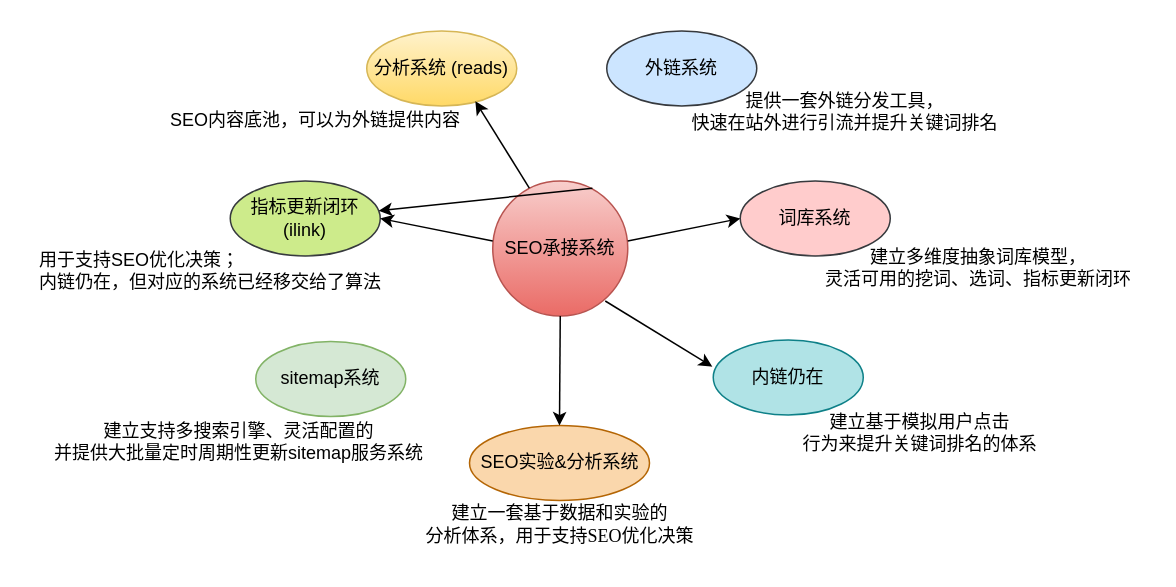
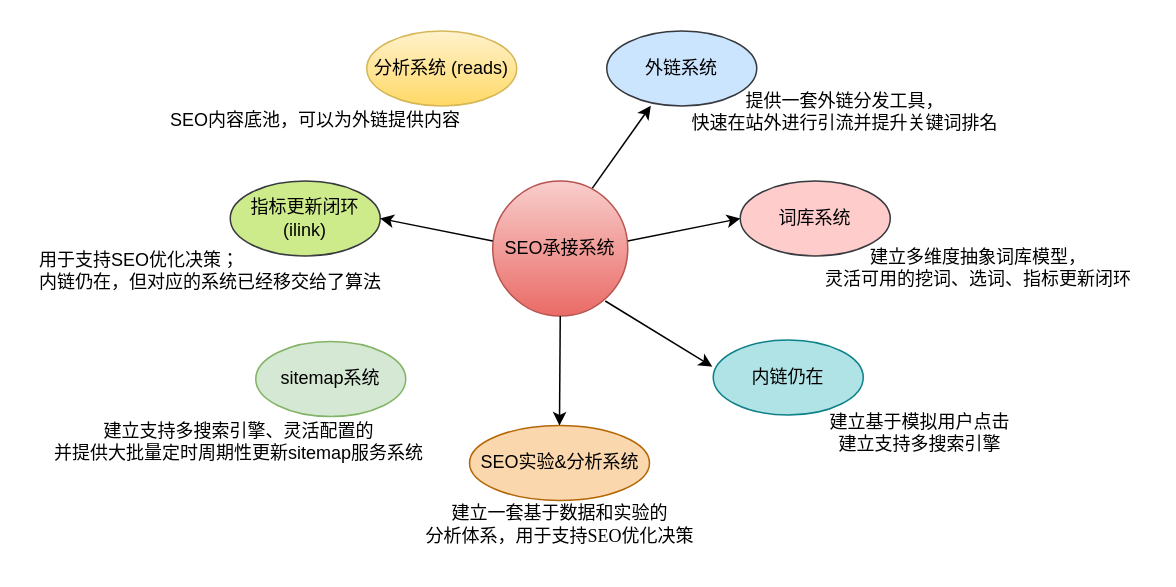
- <mxCell id="20" value="" style="endArrow=classic;html=1;rounded=0;entryX=0.724;entryY=0.936;entryDx=0;entryDy=0;exitX=0.271;exitY=0.053;exitDx=0;exitDy=0;exitPerimeter=0;entryPerimeter=0;" edge="1" parent="1" source="2" target="9"><mxGeometry width="50" height="50" relative="1" as="geometry"><mxPoint x="348" y="125" as="sourcePoint" /><mxPoint x="273" y="100" as="targetPoint" /></mxGeometry></mxCell>
- <mxCell id="17" value="" style="endArrow=classic;html=1;rounded=0;exitX=0.738;exitY=0.053;exitDx=0;exitDy=0;exitPerimeter=0;" edge="1" parent="1" source="2" target="5"><mxGeometry width="50" height="50" relative="1" as="geometry"><mxPoint x="393" y="120" as="sourcePoint" /><mxPoint x="443" y="70" as="targetPoint" /></mxGeometry></mxCell>
+ <mxCell id="17" value="" style="endArrow=classic;html=1;rounded=0;entryX=0.294;entryY=0.996;entryDx=0;entryDy=0;entryPerimeter=0;exitX=0.738;exitY=0.053;exitDx=0;exitDy=0;exitPerimeter=0;" edge="1" parent="1" source="2" target="7"><mxGeometry width="50" height="50" relative="1" as="geometry"><mxPoint x="393" y="120" as="sourcePoint" /><mxPoint x="443" y="70" as="targetPoint" /></mxGeometry></mxCell>
- <mxCell id="14" value="&lt;span style=&quot;font-family: 微软雅黑; background-color: initial; font-size: 12px;&quot;&gt;建立基于模拟用户点击&lt;br style=&quot;font-size: 12px;&quot;&gt;行为来提升关键词排名的体系&lt;/span&gt;" style="text;html=1;strokeColor=none;fillColor=none;align=center;verticalAlign=middle;whiteSpace=wrap;rounded=0;fontSize=12;" vertex="1" parent="1"><mxGeometry x="528" y="268" width="170" height="40" as="geometry" /></mxCell>
+ <mxCell id="14" value="&lt;span style=&quot;font-family: 微软雅黑; background-color: initial; font-size: 12px;&quot;&gt;建立基于模拟用户点击&lt;br style=&quot;font-size: 12px;&quot;&gt;建立支持多搜索引擎&lt;/span&gt;" style="text;html=1;strokeColor=none;fillColor=none;align=center;verticalAlign=middle;whiteSpace=wrap;rounded=0;fontSize=12;" vertex="1" parent="1"><mxGeometry x="528" y="268" width="170" height="40" as="geometry" /></mxCell>
